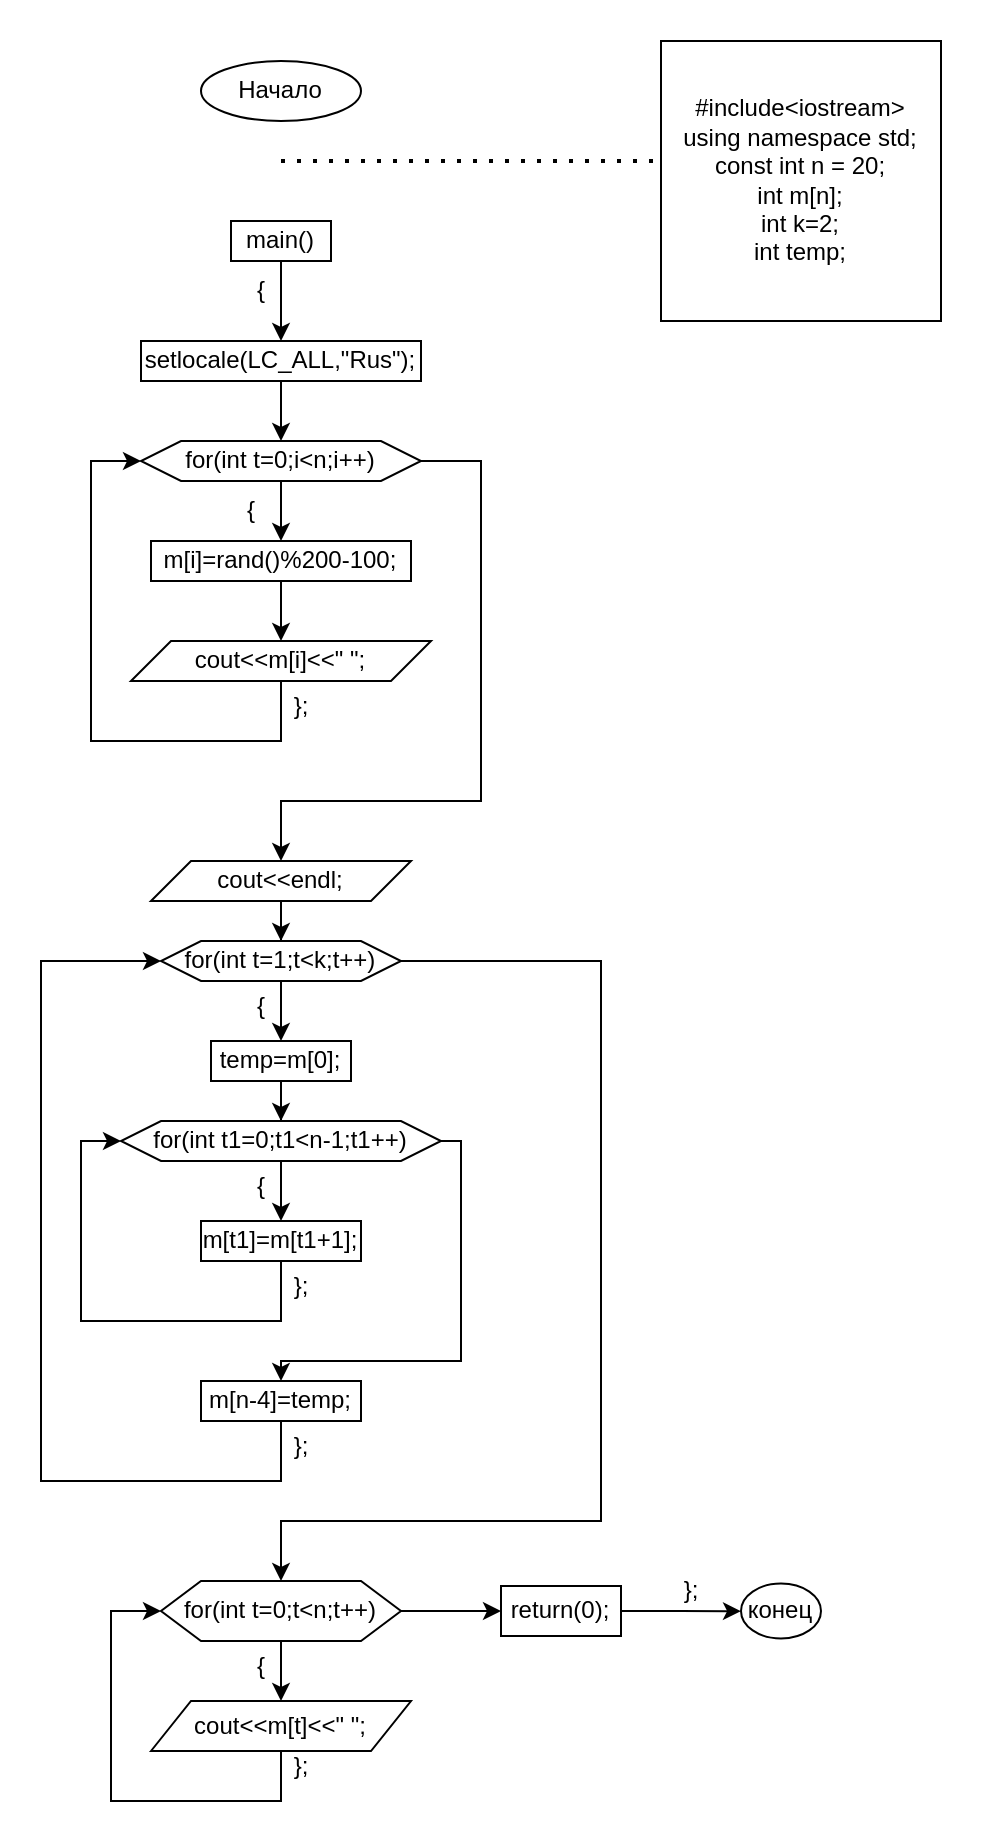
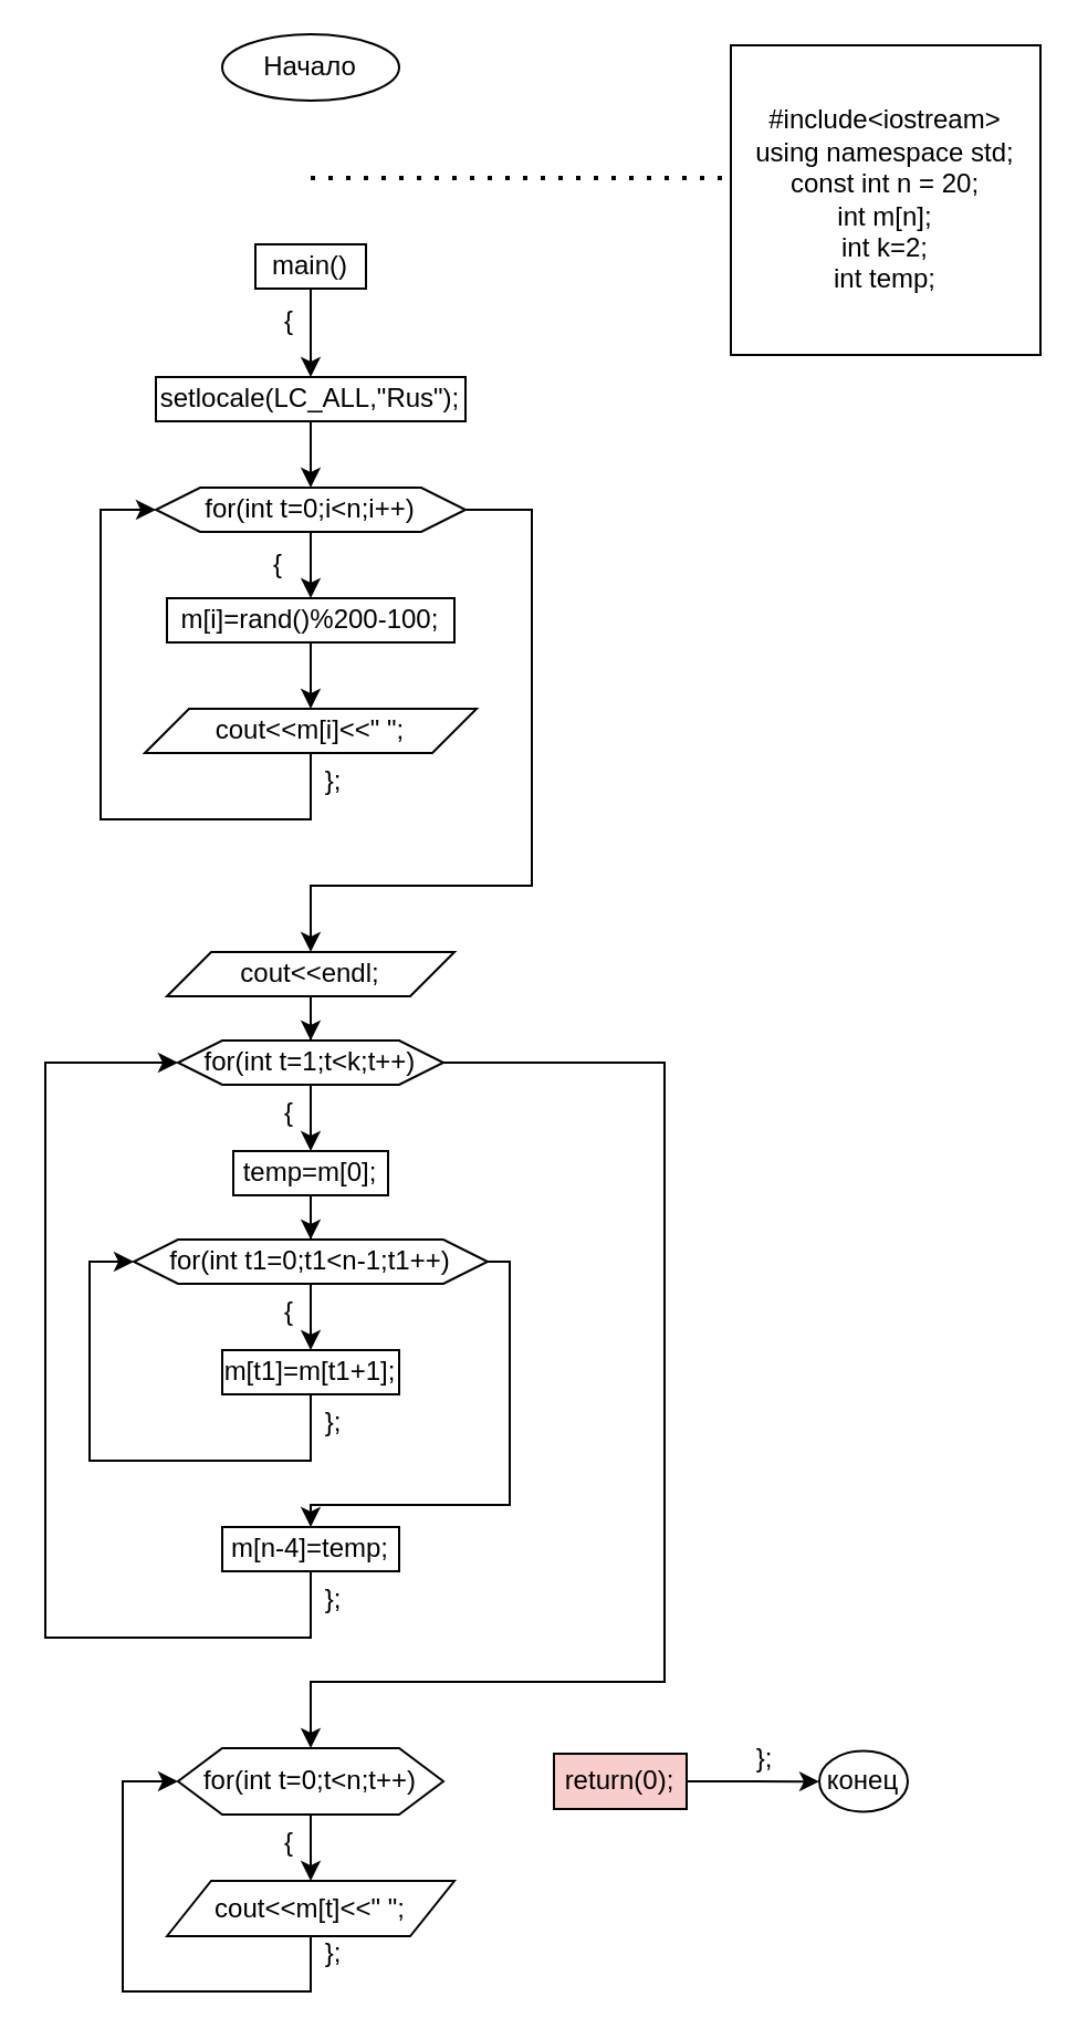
- <mxCell id="2" value="Начало" style="ellipse;whiteSpace=wrap;html=1;" parent="1" vertex="1"><mxGeometry x="100" y="30" width="80" height="30" as="geometry" /></mxCell>
+ <mxCell id="2" value="Начало" style="ellipse;whiteSpace=wrap;html=1;" parent="1" vertex="1"><mxGeometry x="100" y="15" width="80" height="30" as="geometry" /></mxCell>
- <mxCell id="19" value="" style="edgeStyle=orthogonalEdgeStyle;rounded=0;orthogonalLoop=1;jettySize=auto;html=1;" parent="1" source="20" target="24" edge="1"><mxGeometry relative="1" as="geometry" /></mxCell>
- <mxCell id="24" value="return(0);" style="whiteSpace=wrap;html=1;" parent="1" vertex="1"><mxGeometry x="250" y="792.5" width="60" height="25" as="geometry" /></mxCell>
+ <mxCell id="24" value="return(0);" style="whiteSpace=wrap;html=1;fillColor=#f8cecc;" parent="1" vertex="1"><mxGeometry x="250" y="792.5" width="60" height="25" as="geometry" /></mxCell>
